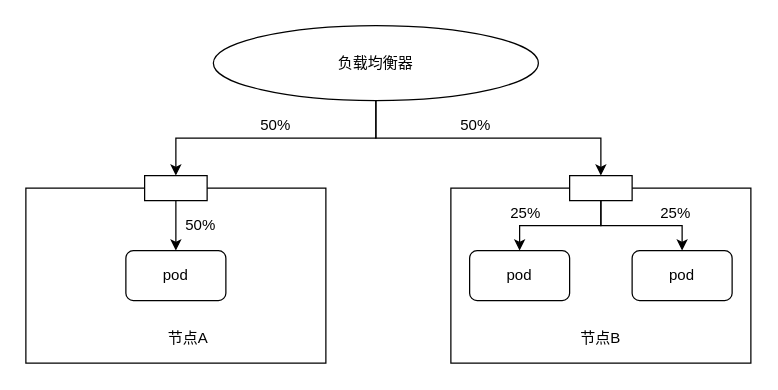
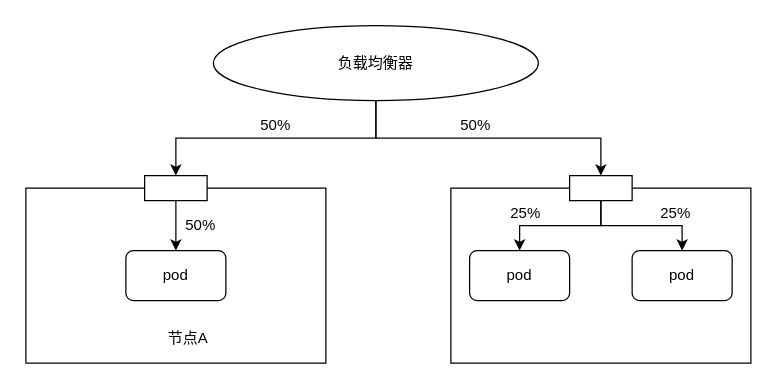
- <mxCell id="21" value="节点B" style="text;html=1;strokeColor=none;fillColor=none;align=center;verticalAlign=middle;whiteSpace=wrap;rounded=0;" vertex="1" parent="1"><mxGeometry x="460" y="260" width="40" height="20" as="geometry" /></mxCell>
